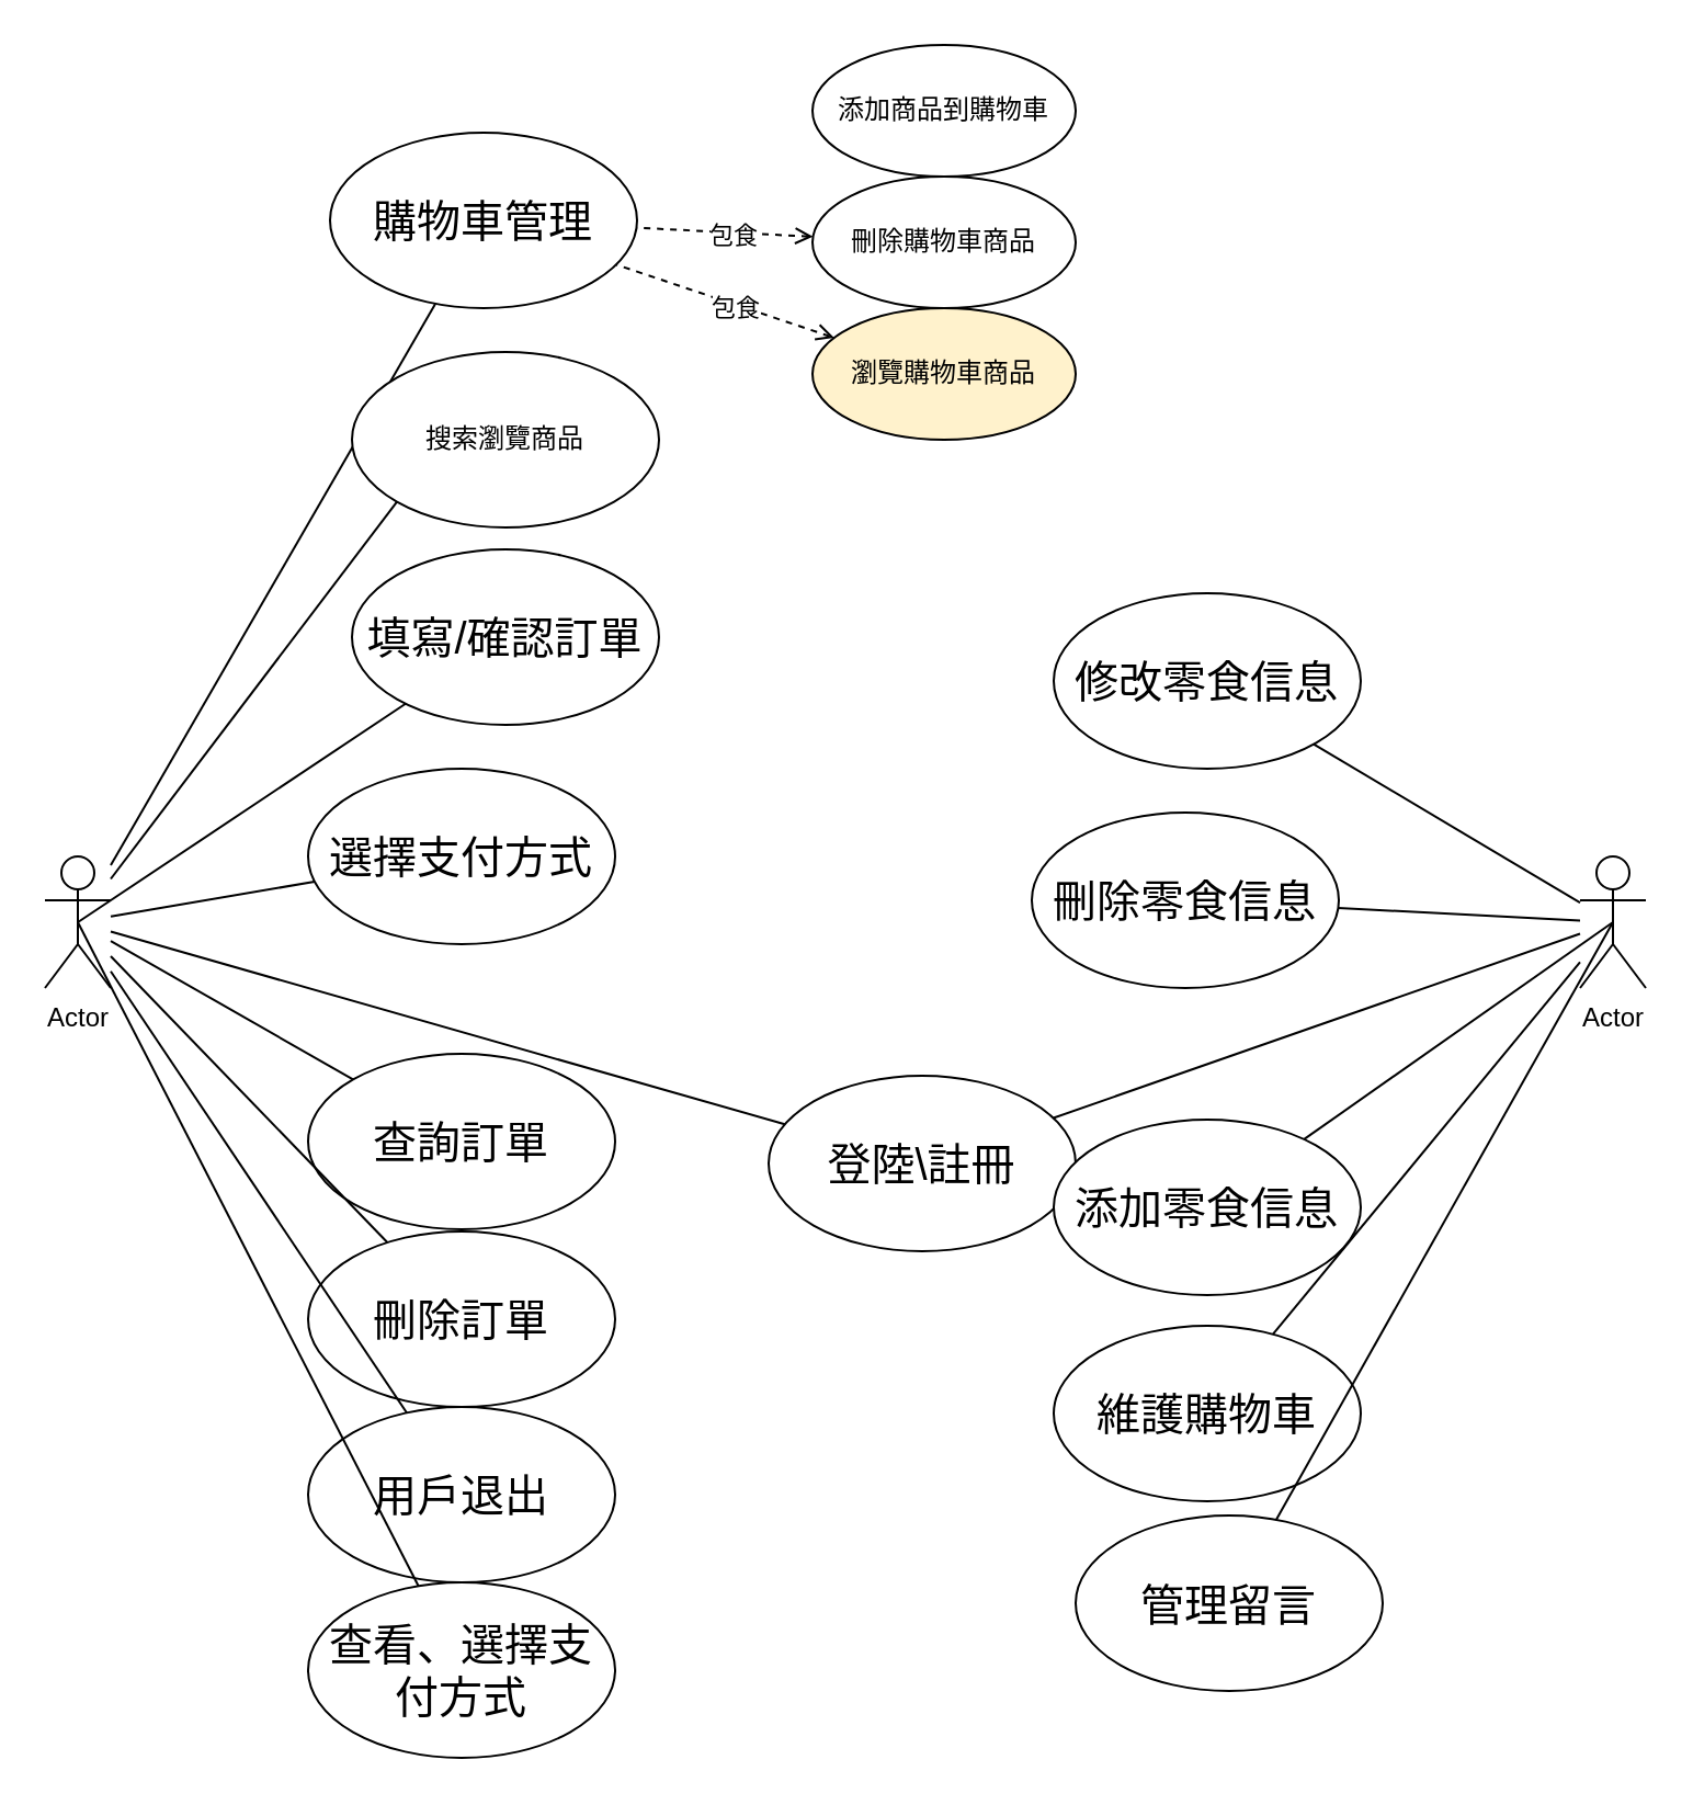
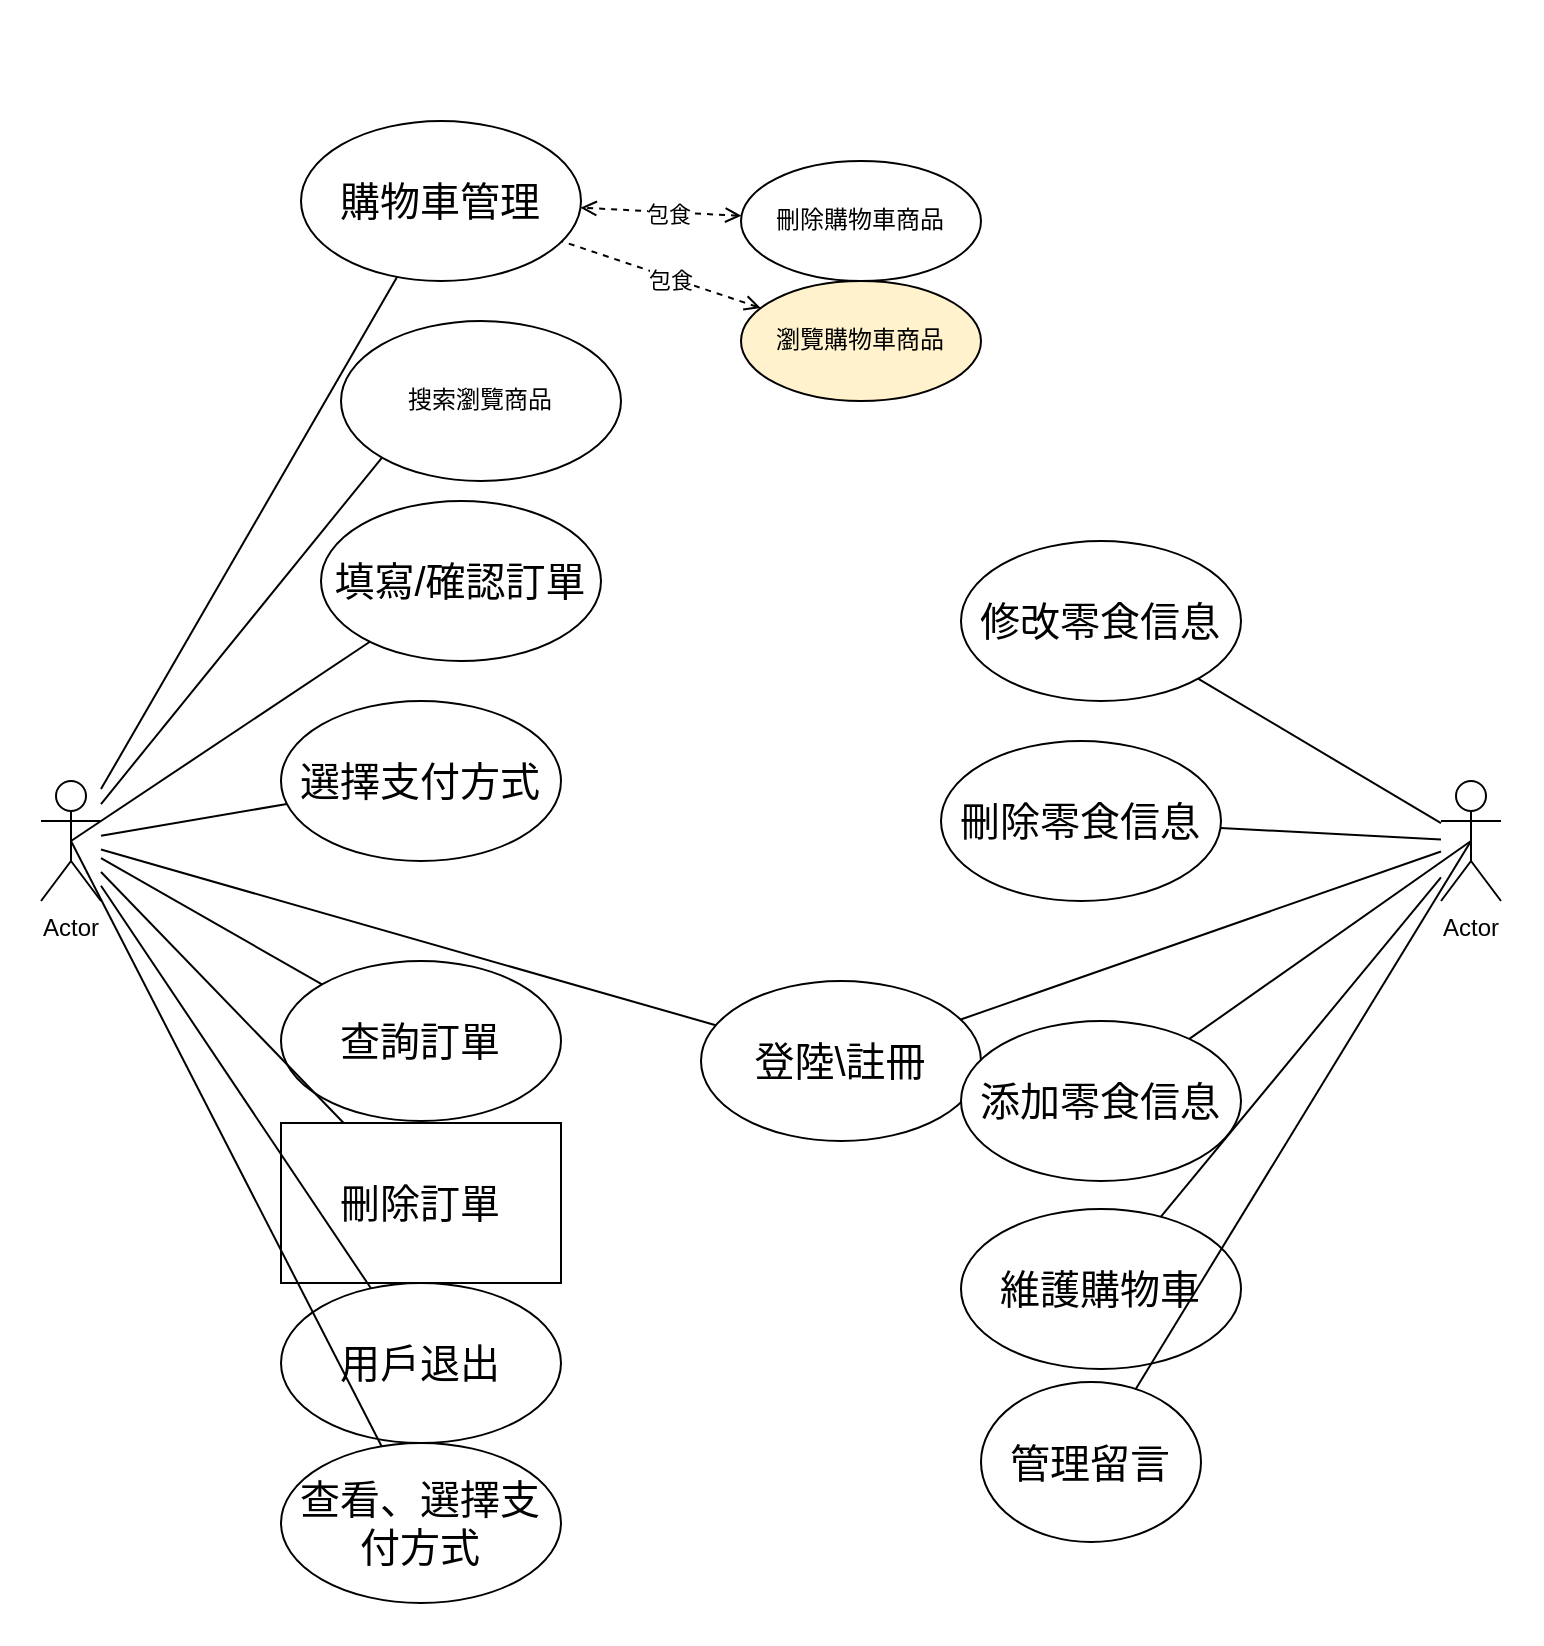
- <mxCell id="17" value="添加商品到購物車" style="ellipse;whiteSpace=wrap;html=1;" vertex="1" parent="1"><mxGeometry x="370" y="20" width="120" height="60" as="geometry" /></mxCell>
- <mxCell id="20" value="" style="endArrow=none;dashed=1;html=1;rounded=0;startArrow=open;startFill=0;" edge="1" parent="1" source="19" target="5"><mxGeometry width="50" height="50" relative="1" as="geometry"><mxPoint x="400" y="82" as="sourcePoint" /><mxPoint x="240" y="172" as="targetPoint" /></mxGeometry></mxCell>
+ <mxCell id="20" value="" style="endArrow=open;dashed=1;html=1;rounded=0;startArrow=open;startFill=0;" edge="1" parent="1" source="19" target="5"><mxGeometry width="50" height="50" relative="1" as="geometry"><mxPoint x="400" y="82" as="sourcePoint" /><mxPoint x="240" y="172" as="targetPoint" /></mxGeometry></mxCell>
- <mxCell id="7" value="搜索瀏覽商品" style="ellipse;whiteSpace=wrap;html=1;" vertex="1" parent="1"><mxGeometry x="160" width="140" height="80" as="geometry" y="160" /></mxCell>
+ <mxCell id="7" value="搜索瀏覽商品" style="ellipse;whiteSpace=wrap;html=1;" vertex="1" parent="1"><mxGeometry x="170" y="160" width="140" height="80" as="geometry" /></mxCell>
- <mxCell id="25" value="&lt;font style=&quot;font-size: 20px;&quot;&gt;刪除訂單&lt;/font&gt;" style="ellipse;whiteSpace=wrap;html=1;" vertex="1" parent="1"><mxGeometry x="140" y="561" width="140" height="80" as="geometry" /></mxCell>
+ <mxCell id="25" value="&lt;font style=&quot;font-size: 20px;&quot;&gt;刪除訂單&lt;/font&gt;" style="whiteSpace=wrap;html=1;rounded=0;" vertex="1" parent="1"><mxGeometry x="140" y="561" width="140" height="80" as="geometry" /></mxCell>
- <mxCell id="38" value="&lt;font style=&quot;font-size: 20px;&quot;&gt;管理留言&lt;/font&gt;" style="ellipse;whiteSpace=wrap;html=1;" vertex="1" parent="1"><mxGeometry x="490" y="690.5" width="140" height="80" as="geometry" /></mxCell>
+ <mxCell id="38" value="&lt;font style=&quot;font-size: 20px;&quot;&gt;管理留言&lt;/font&gt;" style="ellipse;whiteSpace=wrap;html=1;" vertex="1" parent="1"><mxGeometry x="490" y="690.5" width="110" height="80" as="geometry" /></mxCell>
